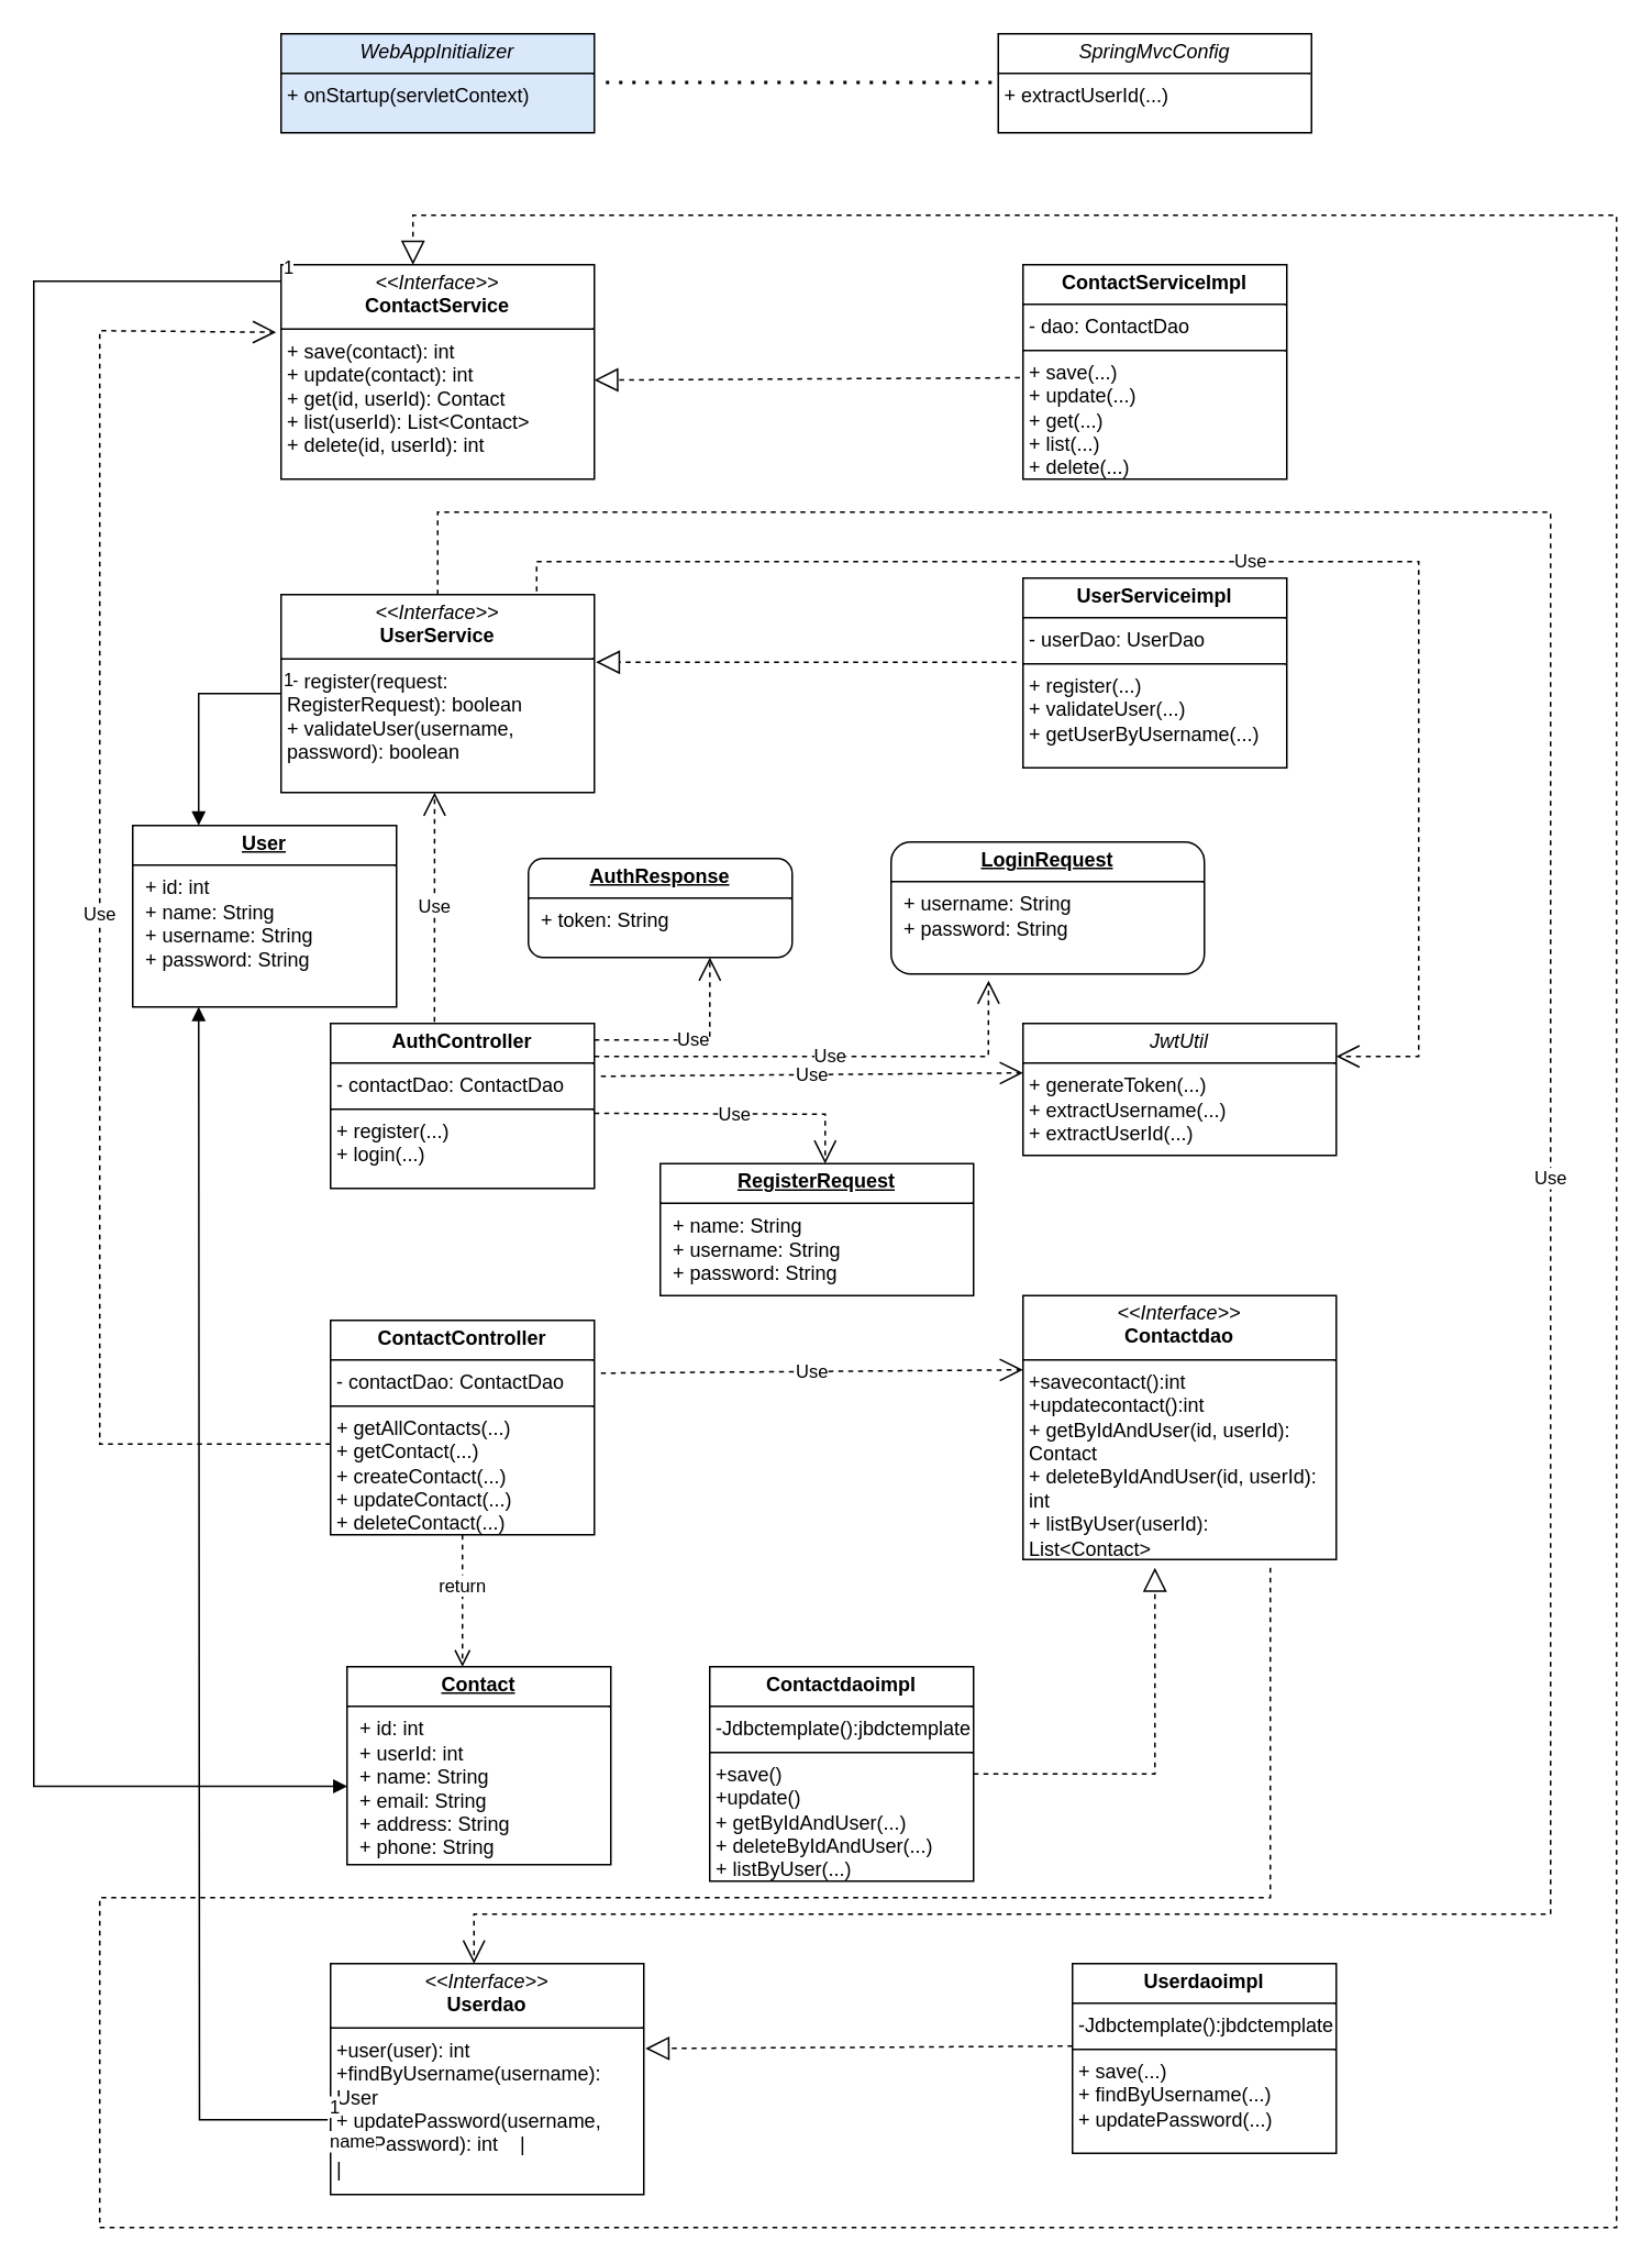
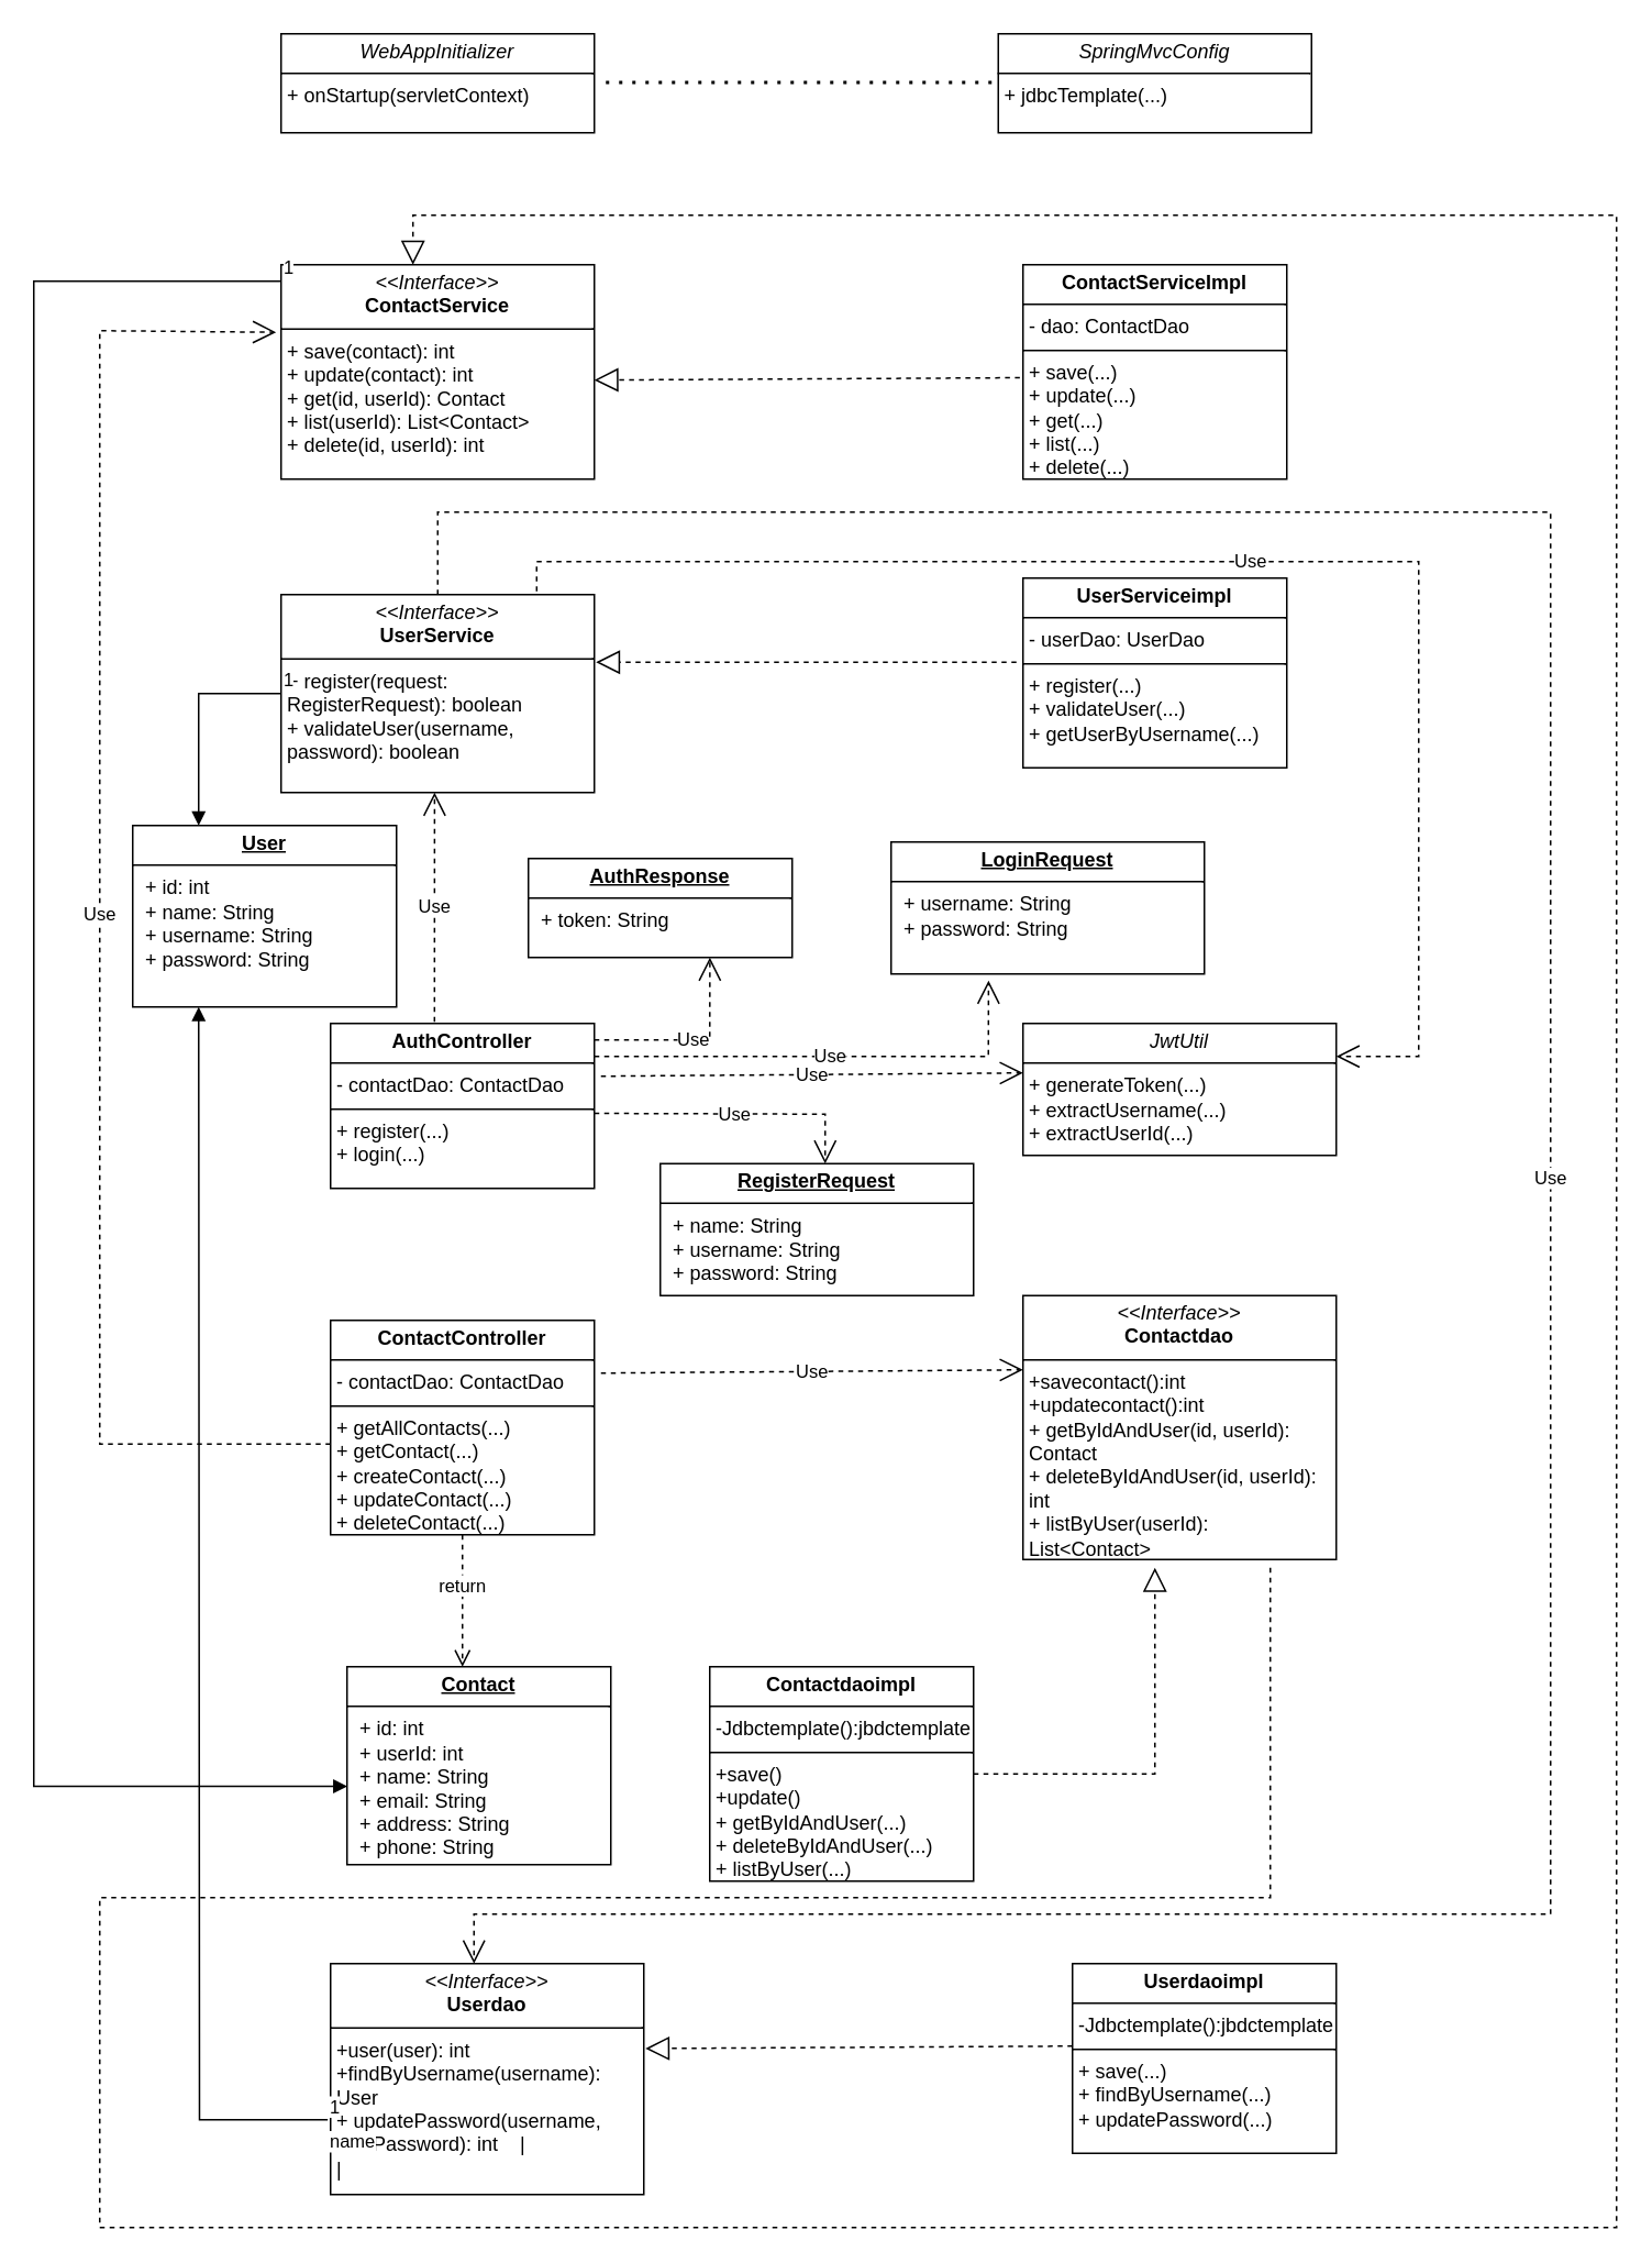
- <mxCell id="19" value="&lt;p style=&quot;margin:0px;margin-top:4px;text-align:center;&quot;&gt;&lt;i&gt;SpringMvcConfig&lt;/i&gt;&lt;/p&gt;&lt;hr size=&quot;1&quot; style=&quot;border-style:solid;&quot;&gt;&lt;p style=&quot;margin:0px;margin-left:4px;&quot;&gt;+ extractUserId(...)&lt;/p&gt;&lt;p style=&quot;margin:0px;margin-left:4px;&quot;&gt;&lt;br&gt;&lt;/p&gt;" style="verticalAlign=top;align=left;overflow=fill;html=1;whiteSpace=wrap;" vertex="1" parent="1"><mxGeometry x="605" y="20" width="190" height="60" as="geometry" /></mxCell>
+ <mxCell id="19" value="&lt;p style=&quot;margin:0px;margin-top:4px;text-align:center;&quot;&gt;&lt;i&gt;SpringMvcConfig&lt;/i&gt;&lt;/p&gt;&lt;hr size=&quot;1&quot; style=&quot;border-style:solid;&quot;&gt;&lt;p style=&quot;margin:0px;margin-left:4px;&quot;&gt;+ jdbcTemplate(...)&lt;/p&gt;&lt;p style=&quot;margin:0px;margin-left:4px;&quot;&gt;&lt;br&gt;&lt;/p&gt;" style="verticalAlign=top;align=left;overflow=fill;html=1;whiteSpace=wrap;" vertex="1" parent="1"><mxGeometry x="605" y="20" width="190" height="60" as="geometry" /></mxCell>
- <mxCell id="18" value="&lt;p style=&quot;margin:0px;margin-top:4px;text-align:center;&quot;&gt;&lt;i&gt;WebAppInitializer&lt;/i&gt;&lt;/p&gt;&lt;hr size=&quot;1&quot; style=&quot;border-style:solid;&quot;&gt;&lt;p style=&quot;margin:0px;margin-left:4px;&quot;&gt;+ onStartup(servletContext)&lt;/p&gt;&lt;p style=&quot;margin:0px;margin-left:4px;&quot;&gt;&lt;br&gt;&lt;/p&gt;" style="verticalAlign=top;align=left;overflow=fill;html=1;whiteSpace=wrap;fillColor=#dae8fc;" vertex="1" parent="1"><mxGeometry x="170" y="20" width="190" height="60" as="geometry" /></mxCell>
+ <mxCell id="18" value="&lt;p style=&quot;margin:0px;margin-top:4px;text-align:center;&quot;&gt;&lt;i&gt;WebAppInitializer&lt;/i&gt;&lt;/p&gt;&lt;hr size=&quot;1&quot; style=&quot;border-style:solid;&quot;&gt;&lt;p style=&quot;margin:0px;margin-left:4px;&quot;&gt;+ onStartup(servletContext)&lt;/p&gt;&lt;p style=&quot;margin:0px;margin-left:4px;&quot;&gt;&lt;br&gt;&lt;/p&gt;" style="verticalAlign=top;align=left;overflow=fill;html=1;whiteSpace=wrap;" vertex="1" parent="1"><mxGeometry x="170" y="20" width="190" height="60" as="geometry" /></mxCell>
- <mxCell id="6" value="&lt;p style=&quot;margin:0px;margin-top:4px;text-align:center;text-decoration:underline;&quot;&gt;&lt;b&gt;AuthResponse&lt;/b&gt;&lt;/p&gt;&lt;hr size=&quot;1&quot; style=&quot;border-style:solid;&quot;&gt;&lt;p style=&quot;margin:0px;margin-left:8px;&quot;&gt;&lt;span style=&quot;background-color: transparent;&quot;&gt;+ token: String&amp;nbsp;&lt;/span&gt;&lt;span style=&quot;background-color: transparent; color: light-dark(rgb(0, 0, 0), rgb(255, 255, 255));&quot;&gt;&amp;nbsp; &amp;nbsp;&amp;nbsp;&lt;/span&gt;&lt;/p&gt;" style="verticalAlign=top;align=left;overflow=fill;html=1;whiteSpace=wrap;rounded=1;" vertex="1" parent="1"><mxGeometry x="320" y="520" width="160" height="60" as="geometry" /></mxCell>
+ <mxCell id="6" value="&lt;p style=&quot;margin:0px;margin-top:4px;text-align:center;text-decoration:underline;&quot;&gt;&lt;b&gt;AuthResponse&lt;/b&gt;&lt;/p&gt;&lt;hr size=&quot;1&quot; style=&quot;border-style:solid;&quot;&gt;&lt;p style=&quot;margin:0px;margin-left:8px;&quot;&gt;&lt;span style=&quot;background-color: transparent;&quot;&gt;+ token: String&amp;nbsp;&lt;/span&gt;&lt;span style=&quot;background-color: transparent; color: light-dark(rgb(0, 0, 0), rgb(255, 255, 255));&quot;&gt;&amp;nbsp; &amp;nbsp;&amp;nbsp;&lt;/span&gt;&lt;/p&gt;" style="verticalAlign=top;align=left;overflow=fill;html=1;whiteSpace=wrap;" vertex="1" parent="1"><mxGeometry x="320" y="520" width="160" height="60" as="geometry" /></mxCell>
- <mxCell id="8" value="&lt;p style=&quot;margin:0px;margin-top:4px;text-align:center;text-decoration:underline;&quot;&gt;&lt;b&gt;LoginRequest&lt;/b&gt;&lt;/p&gt;&lt;hr size=&quot;1&quot; style=&quot;border-style:solid;&quot;&gt;&lt;p style=&quot;margin: 0px 0px 0px 8px;&quot;&gt;&lt;span style=&quot;background-color: transparent; color: light-dark(rgb(0, 0, 0), rgb(255, 255, 255));&quot;&gt;+ username: String&amp;nbsp; &amp;nbsp; &amp;nbsp;&amp;nbsp;&lt;/span&gt;&lt;/p&gt;&lt;p style=&quot;margin: 0px 0px 0px 8px;&quot;&gt;+ password: String&amp;nbsp;&amp;nbsp;&lt;/p&gt;" style="verticalAlign=top;align=left;overflow=fill;html=1;whiteSpace=wrap;rounded=1;" vertex="1" parent="1"><mxGeometry x="540" y="510" width="190" height="80" as="geometry" /></mxCell>
+ <mxCell id="8" value="&lt;p style=&quot;margin:0px;margin-top:4px;text-align:center;text-decoration:underline;&quot;&gt;&lt;b&gt;LoginRequest&lt;/b&gt;&lt;/p&gt;&lt;hr size=&quot;1&quot; style=&quot;border-style:solid;&quot;&gt;&lt;p style=&quot;margin: 0px 0px 0px 8px;&quot;&gt;&lt;span style=&quot;background-color: transparent; color: light-dark(rgb(0, 0, 0), rgb(255, 255, 255));&quot;&gt;+ username: String&amp;nbsp; &amp;nbsp; &amp;nbsp;&amp;nbsp;&lt;/span&gt;&lt;/p&gt;&lt;p style=&quot;margin: 0px 0px 0px 8px;&quot;&gt;+ password: String&amp;nbsp;&amp;nbsp;&lt;/p&gt;" style="verticalAlign=top;align=left;overflow=fill;html=1;whiteSpace=wrap;" vertex="1" parent="1"><mxGeometry x="540" y="510" width="190" height="80" as="geometry" /></mxCell>
